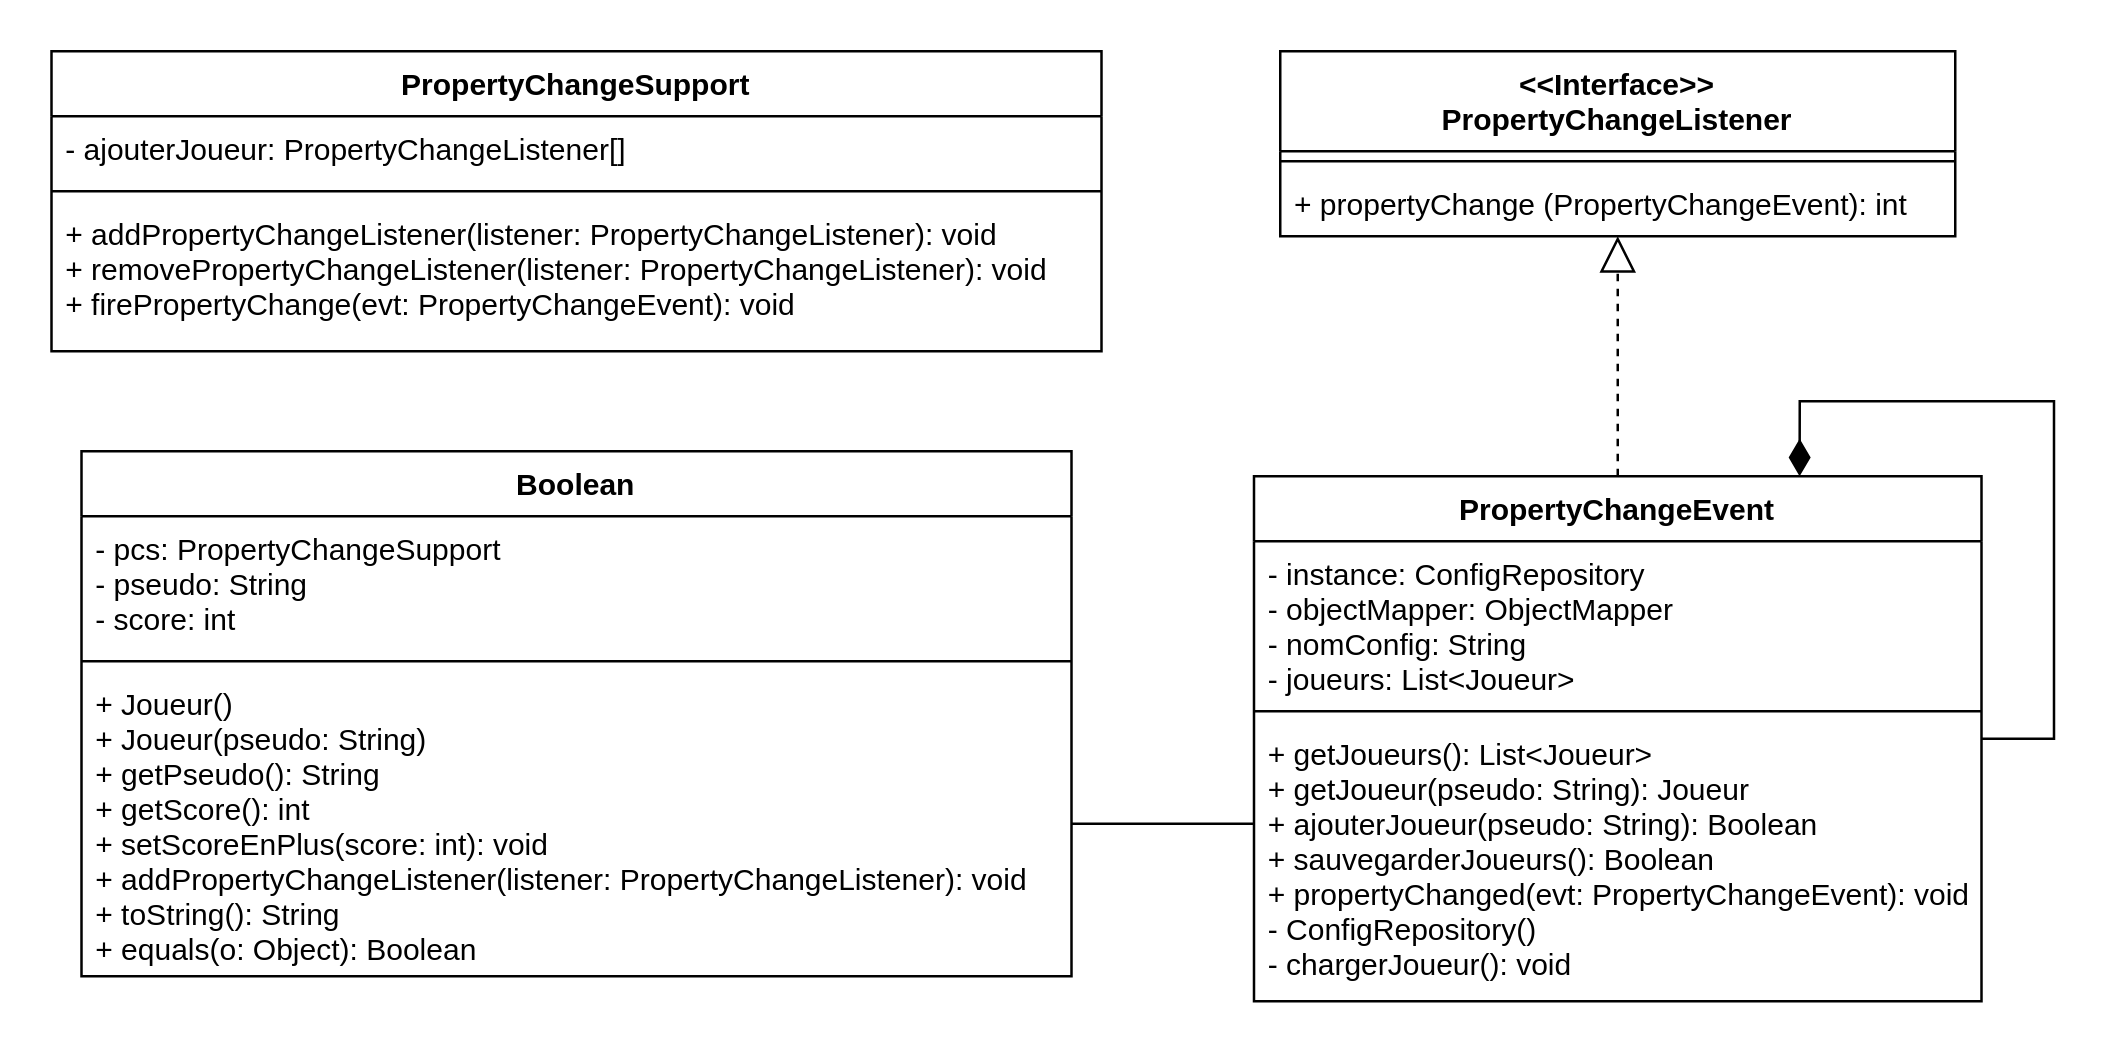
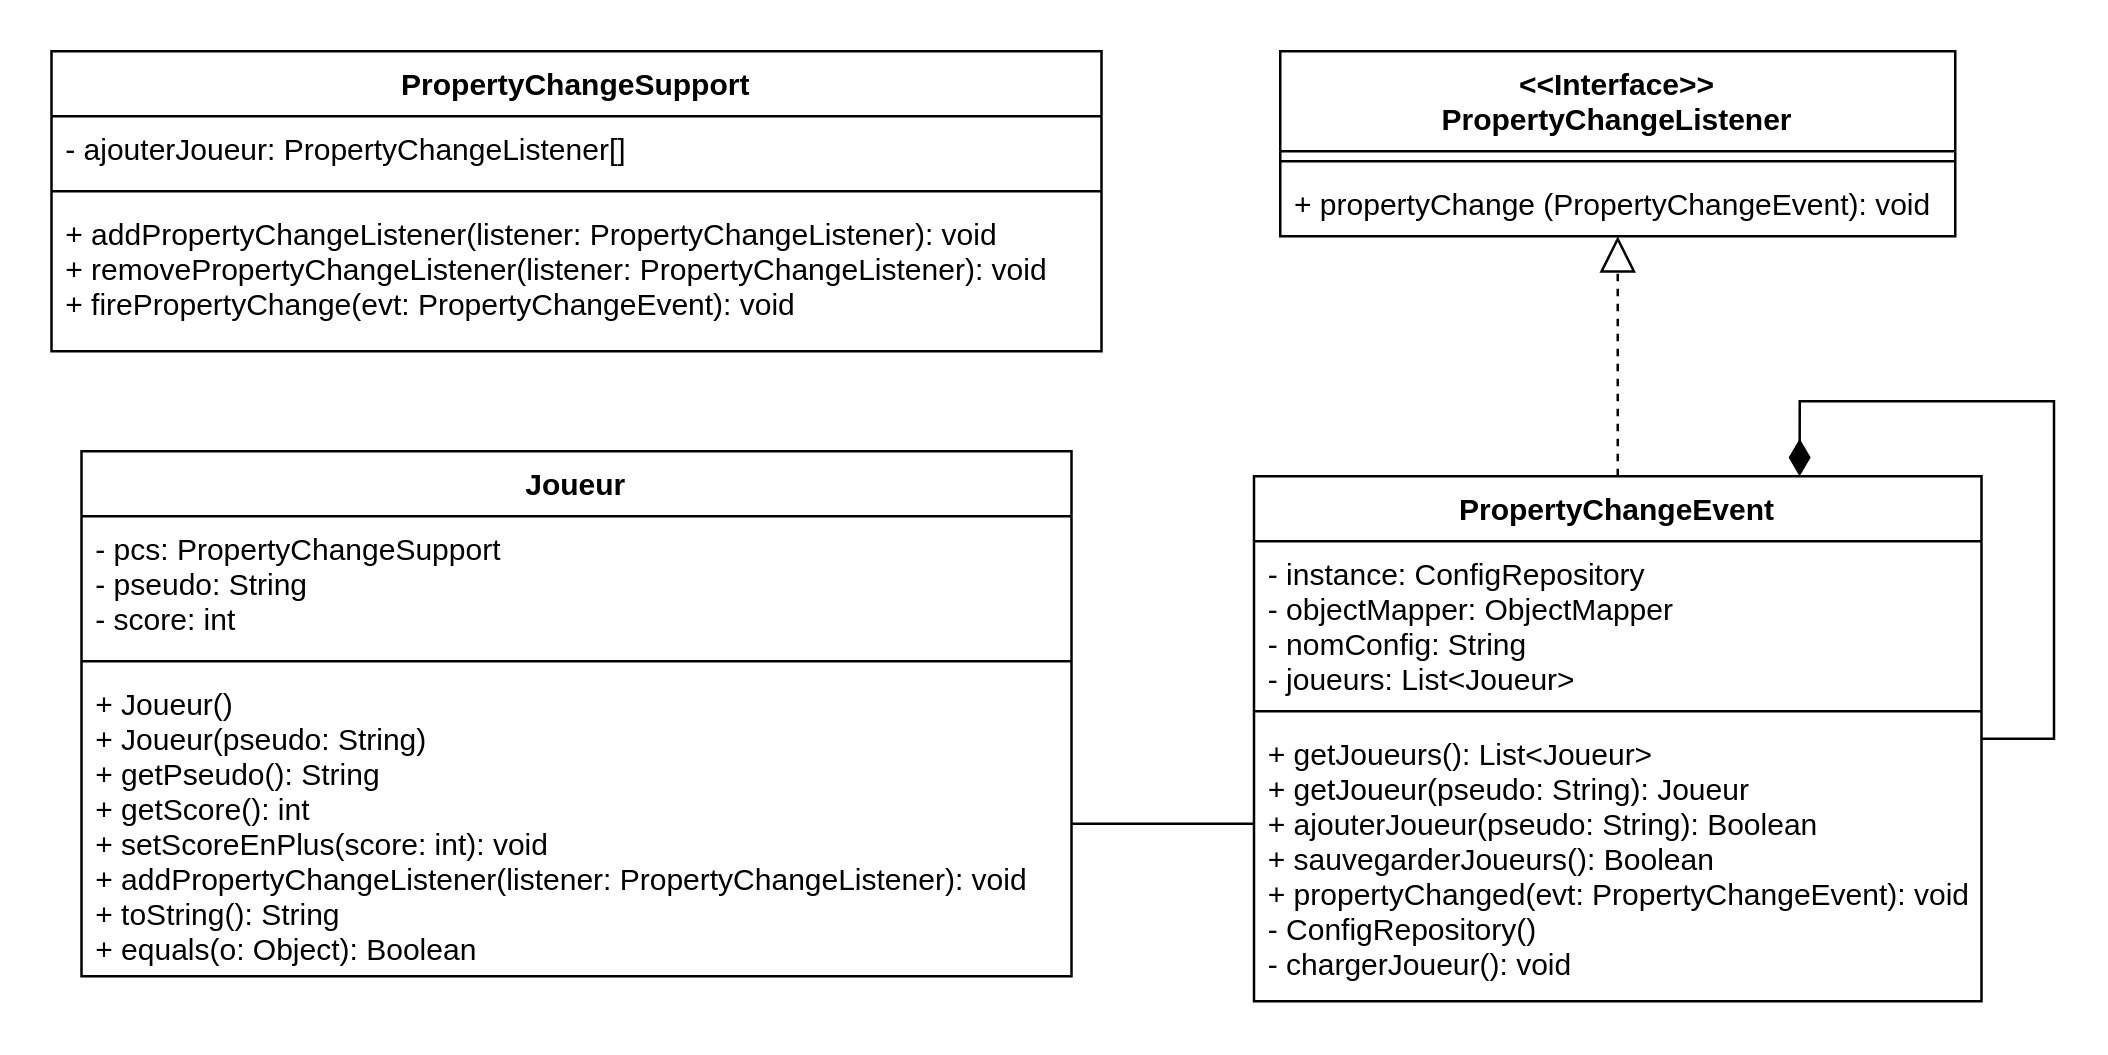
- <mxCell id="4" value="+ propertyChange (PropertyChangeEvent): int " style="text;strokeColor=none;fillColor=none;align=left;verticalAlign=top;spacingLeft=4;spacingRight=4;overflow=hidden;rotatable=0;points=[[0,0.5],[1,0.5]];portConstraint=eastwest;" vertex="1" parent="2"><mxGeometry y="48" width="270" height="26" as="geometry" /></mxCell>
+ <mxCell id="4" value="+ propertyChange (PropertyChangeEvent): void " style="text;strokeColor=none;fillColor=none;align=left;verticalAlign=top;spacingLeft=4;spacingRight=4;overflow=hidden;rotatable=0;points=[[0,0.5],[1,0.5]];portConstraint=eastwest;" vertex="1" parent="2"><mxGeometry y="48" width="270" height="26" as="geometry" /></mxCell>
- <mxCell id="11" value="Boolean" style="swimlane;fontStyle=1;align=center;verticalAlign=top;childLayout=stackLayout;horizontal=1;startSize=26;horizontalStack=0;resizeParent=1;resizeParentMax=0;resizeLast=0;collapsible=1;marginBottom=0;" vertex="1" parent="1"><mxGeometry x="32" y="180" width="396" height="210" as="geometry" /></mxCell>
+ <mxCell id="11" value="Joueur" style="swimlane;fontStyle=1;align=center;verticalAlign=top;childLayout=stackLayout;horizontal=1;startSize=26;horizontalStack=0;resizeParent=1;resizeParentMax=0;resizeLast=0;collapsible=1;marginBottom=0;" vertex="1" parent="1"><mxGeometry x="32" y="180" width="396" height="210" as="geometry" /></mxCell>
